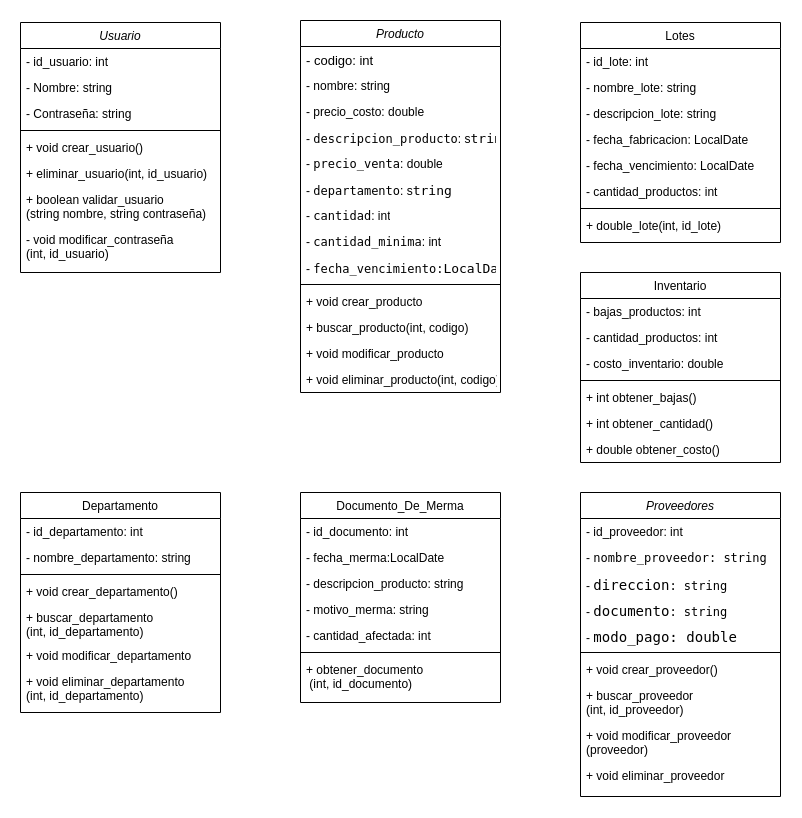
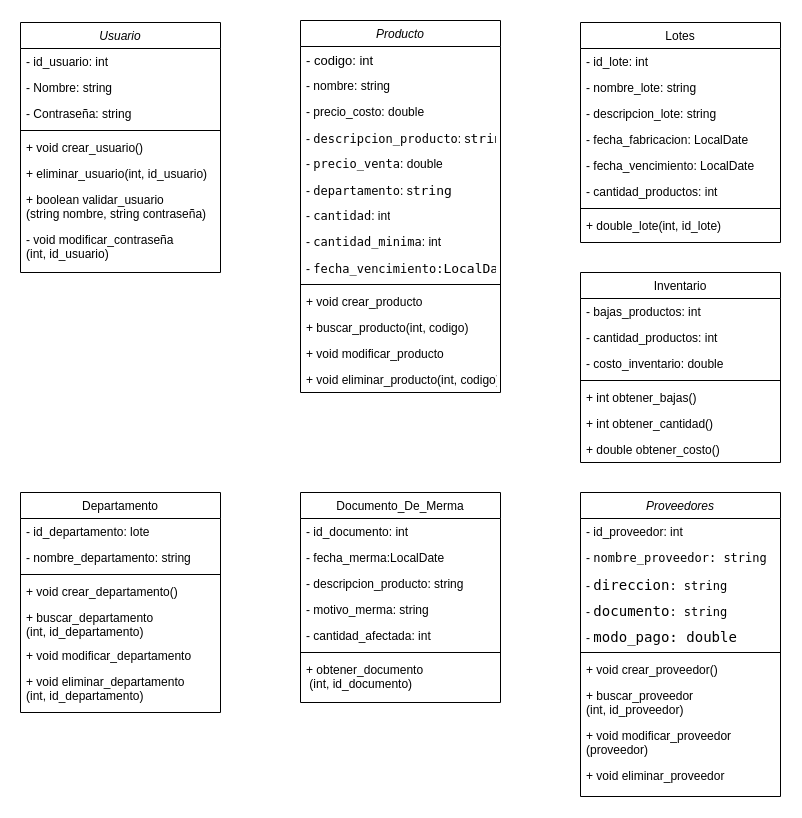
- <mxCell id="63" value="- id_departamento: int" style="text;align=left;verticalAlign=top;spacingLeft=4;spacingRight=4;overflow=hidden;rotatable=0;points=[[0,0.5],[1,0.5]];portConstraint=eastwest;" parent="62" vertex="1"><mxGeometry y="26" width="200" height="26" as="geometry" /></mxCell>
+ <mxCell id="63" value="- id_departamento: lote" style="text;align=left;verticalAlign=top;spacingLeft=4;spacingRight=4;overflow=hidden;rotatable=0;points=[[0,0.5],[1,0.5]];portConstraint=eastwest;" parent="62" vertex="1"><mxGeometry y="26" width="200" height="26" as="geometry" /></mxCell>
